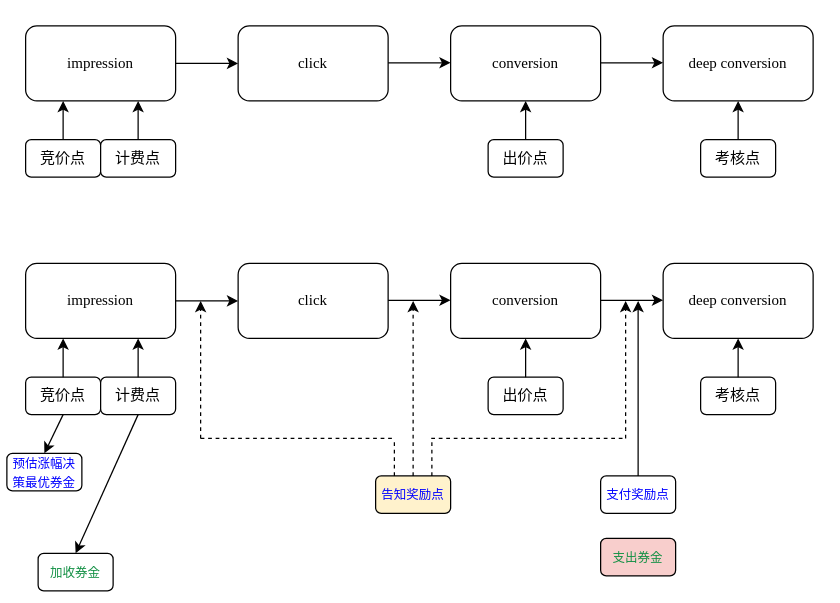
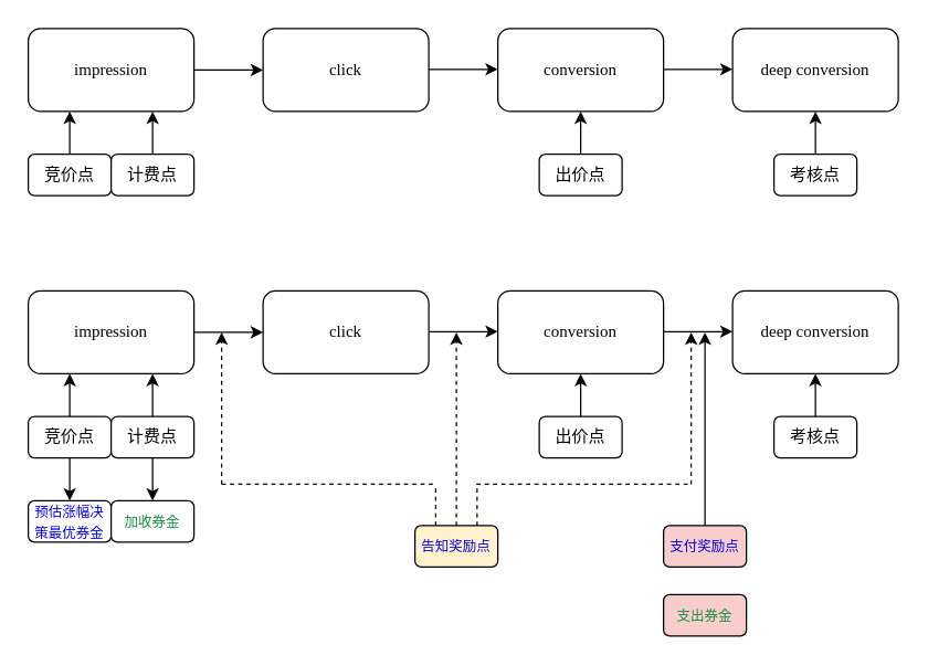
- <mxCell id="32" value="&lt;font style=&quot;font-size: 10px;&quot;&gt;预估涨幅决策最优券金&lt;/font&gt;" style="rounded=1;whiteSpace=wrap;html=1;fontColor=#0000FF;fontFamily=Comic Sans MS;" vertex="1" parent="1"><mxGeometry x="5" y="362" width="60" height="30" as="geometry" /></mxCell>
+ <mxCell id="32" value="&lt;font style=&quot;font-size: 10px;&quot;&gt;预估涨幅决策最优券金&lt;/font&gt;" style="rounded=1;whiteSpace=wrap;html=1;fontColor=#0000FF;fontFamily=Comic Sans MS;" vertex="1" parent="1"><mxGeometry x="20" y="362" width="60" height="30" as="geometry" /></mxCell>
- <mxCell id="44" value="&lt;font style=&quot;font-size: 10px;&quot;&gt;支付奖励点&lt;/font&gt;" style="rounded=1;whiteSpace=wrap;html=1;fontColor=#0000FF;fontFamily=Comic Sans MS;" vertex="1" parent="1"><mxGeometry x="480" y="380" width="60" height="30" as="geometry" /></mxCell>
+ <mxCell id="44" value="&lt;font style=&quot;font-size: 10px;&quot;&gt;支付奖励点&lt;/font&gt;" style="rounded=1;whiteSpace=wrap;html=1;fontColor=#0000FF;fontFamily=Comic Sans MS;fillColor=#f8cecc;" vertex="1" parent="1"><mxGeometry x="480" y="380" width="60" height="30" as="geometry" /></mxCell>
- <mxCell id="33" value="&lt;font style=&quot;color: rgb(18, 144, 68);&quot;&gt;加收券金&lt;/font&gt;" style="rounded=1;whiteSpace=wrap;html=1;fontFamily=Comic Sans MS;fontSize=10;" vertex="1" parent="1"><mxGeometry x="30" y="442" width="60" height="30" as="geometry" /></mxCell>
+ <mxCell id="33" value="&lt;font style=&quot;color: rgb(18, 144, 68);&quot;&gt;加收券金&lt;/font&gt;" style="rounded=1;whiteSpace=wrap;html=1;fontFamily=Comic Sans MS;fontSize=10;" vertex="1" parent="1"><mxGeometry x="80" y="362" width="60" height="30" as="geometry" /></mxCell>
